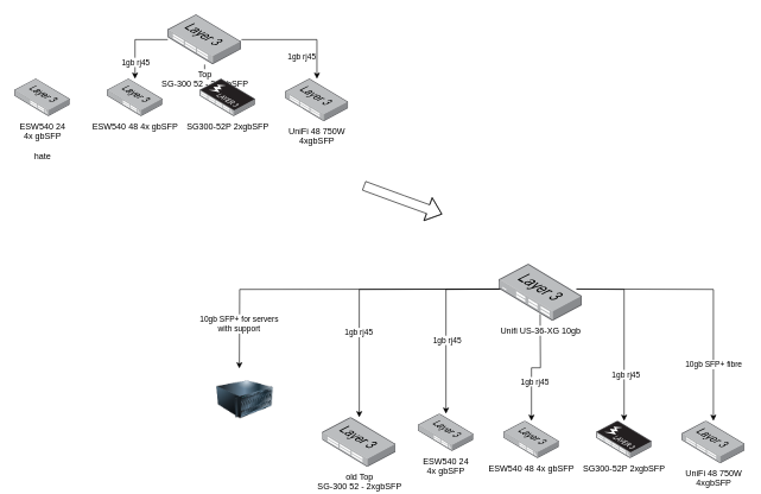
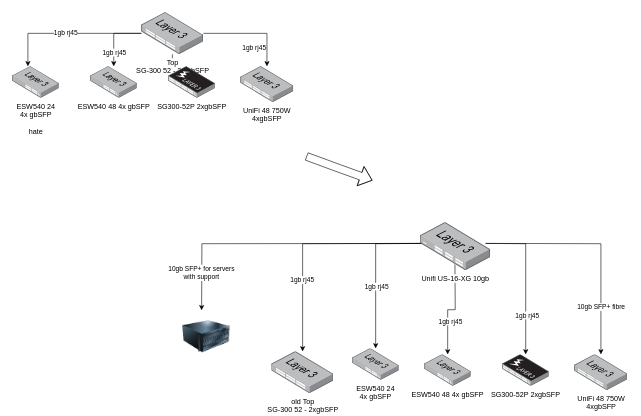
+ <mxCell id="2" style="edgeStyle=orthogonalEdgeStyle;rounded=0;orthogonalLoop=1;jettySize=auto;html=1;entryX=0.333;entryY=0;entryDx=0;entryDy=0;entryPerimeter=0;" parent="1" source="10" target="11" edge="1"><mxGeometry relative="1" as="geometry" /></mxCell>
+ <mxCell id="3" value="1gb rj45" style="edgeLabel;html=1;align=center;verticalAlign=middle;resizable=0;points=[];" parent="2" vertex="1" connectable="0"><mxGeometry x="0.039" y="-1" relative="1" as="geometry"><mxPoint as="offset" /></mxGeometry></mxCell>
- <mxCell id="34" value="Unifi US‑36‑XG 10gb" style="points=[];aspect=fixed;html=1;align=center;shadow=0;dashed=0;image;image=img/lib/allied_telesis/switch/Switch_24_port_L3.svg;" parent="1" vertex="1"><mxGeometry x="700" y="370" width="116.7" height="80" as="geometry" /></mxCell>
+ <mxCell id="34" value="Unifi US‑16‑XG 10gb" style="points=[];aspect=fixed;html=1;align=center;shadow=0;dashed=0;image;image=img/lib/allied_telesis/switch/Switch_24_port_L3.svg;" parent="1" vertex="1"><mxGeometry x="700" y="370" width="116.7" height="80" as="geometry" /></mxCell>
